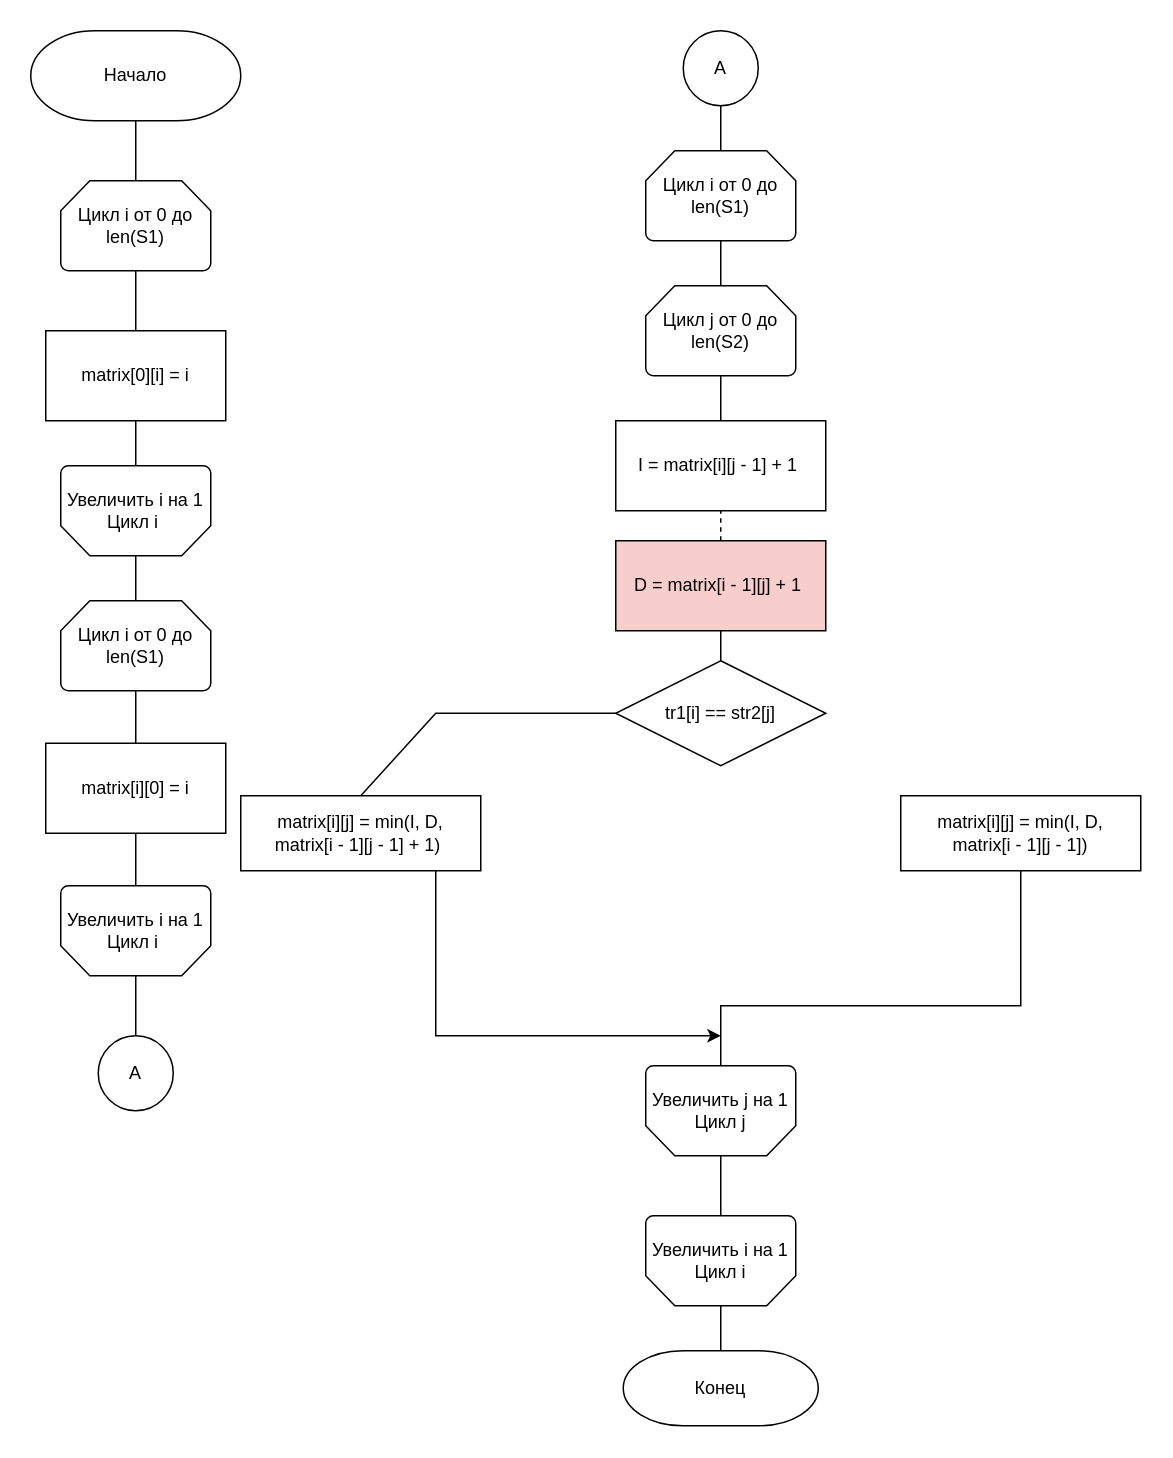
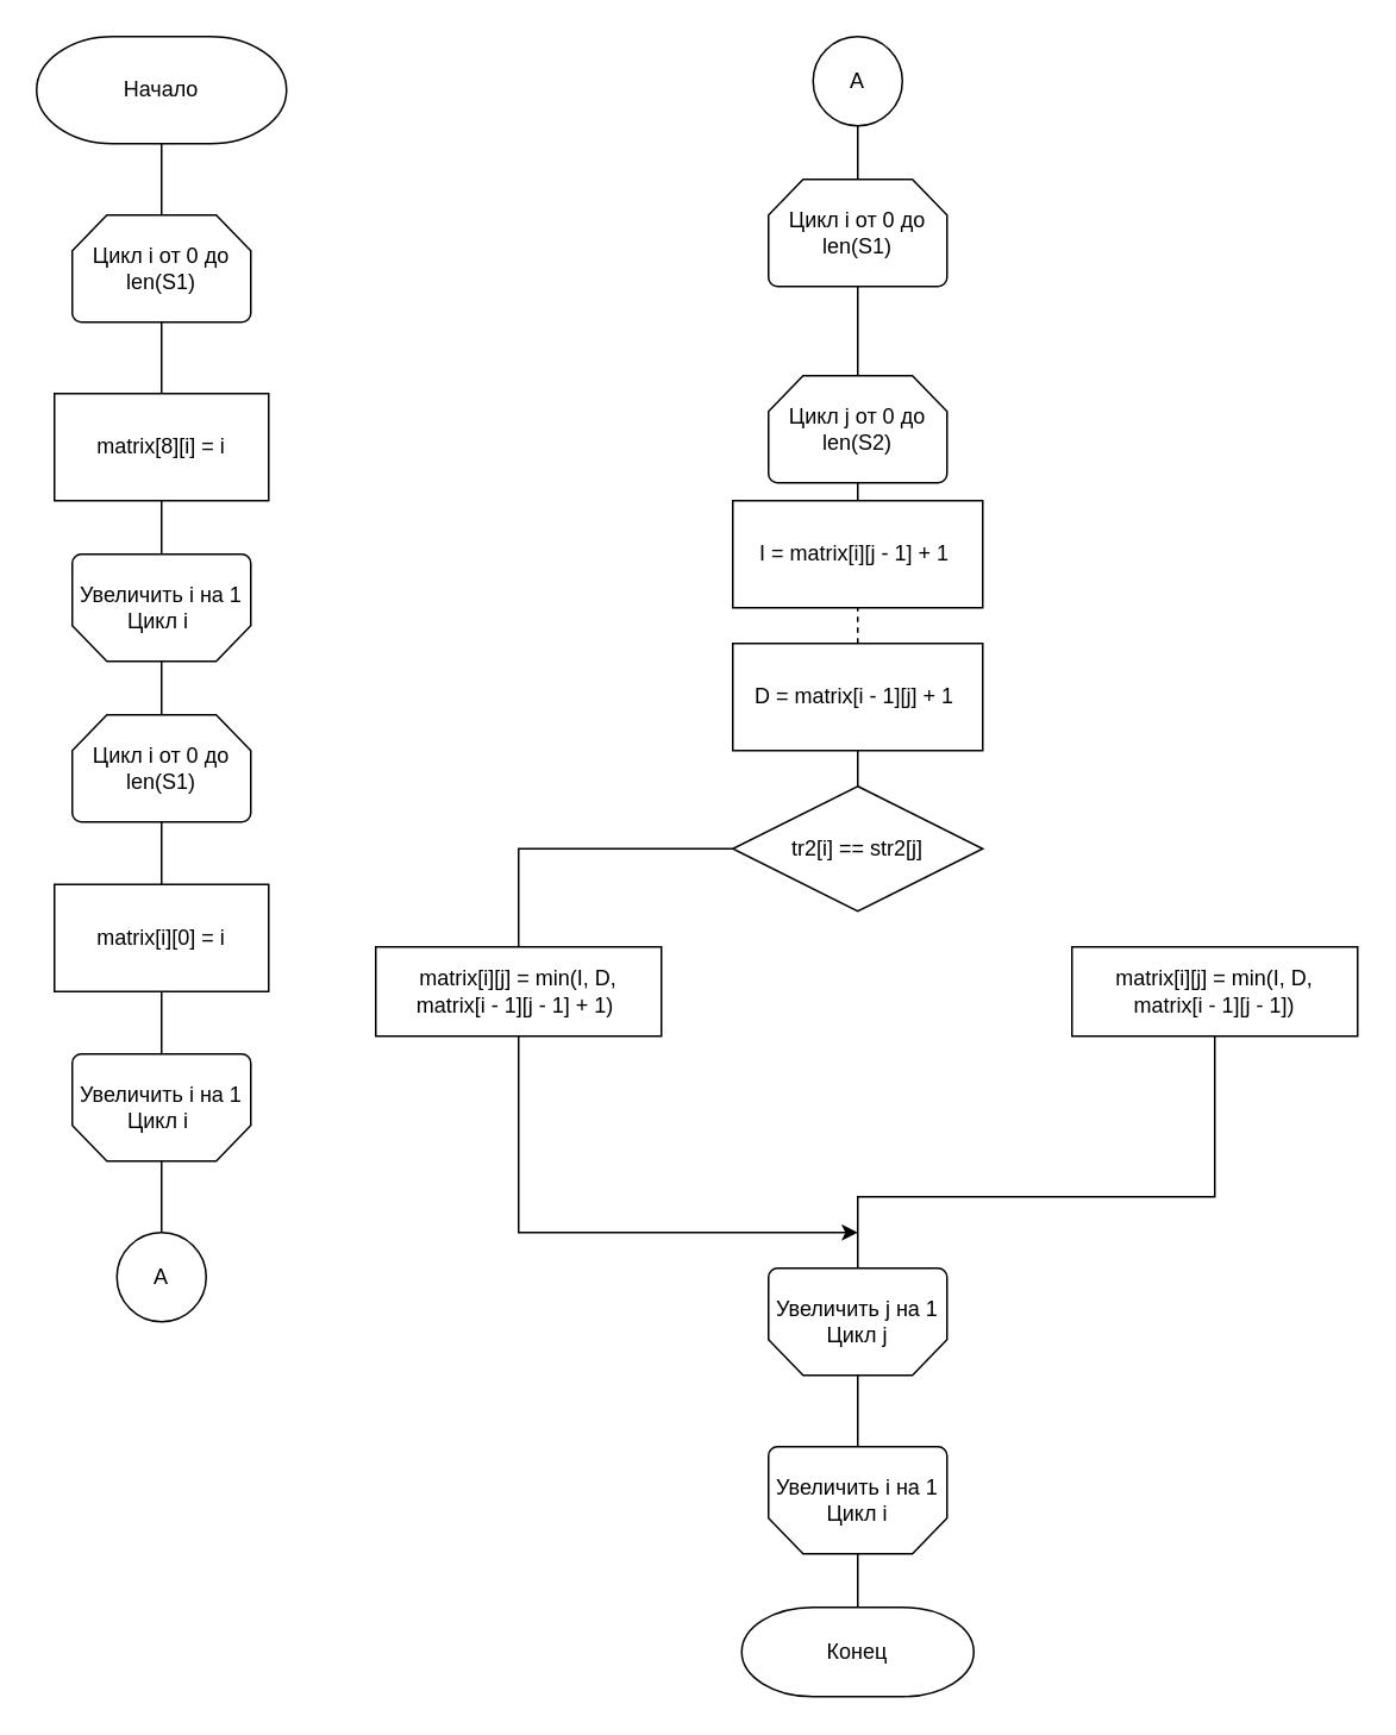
- <mxCell id="19" value="Цикл j от 0 до len(S2)" style="strokeWidth=1;html=1;shape=mxgraph.flowchart.loop_limit;whiteSpace=wrap;" parent="1" vertex="1"><mxGeometry x="430" y="190" width="100" height="60" as="geometry" /></mxCell>
+ <mxCell id="19" value="Цикл j от 0 до len(S2)" style="strokeWidth=1;html=1;shape=mxgraph.flowchart.loop_limit;whiteSpace=wrap;" parent="1" vertex="1"><mxGeometry x="430" y="210" width="100" height="60" as="geometry" /></mxCell>
- <mxCell id="5" value="matrix[0][i] = i" style="whiteSpace=wrap;html=1;" parent="1" vertex="1"><mxGeometry x="30" y="220" width="120" height="60" as="geometry" /></mxCell>
+ <mxCell id="5" value="matrix[8][i] = i" style="whiteSpace=wrap;html=1;" parent="1" vertex="1"><mxGeometry x="30" y="220" width="120" height="60" as="geometry" /></mxCell>
- <mxCell id="21" value="D = matrix[i - 1][j] + 1&amp;nbsp;" style="whiteSpace=wrap;html=1;fillColor=#f8cecc;" parent="1" vertex="1"><mxGeometry x="410" y="360" width="140" height="60" as="geometry" /></mxCell>
+ <mxCell id="21" value="D = matrix[i - 1][j] + 1&amp;nbsp;" style="whiteSpace=wrap;html=1;" parent="1" vertex="1"><mxGeometry x="410" y="360" width="140" height="60" as="geometry" /></mxCell>
- <mxCell id="22" value="tr1[i] == str2[j]" style="rhombus;whiteSpace=wrap;html=1;" parent="1" vertex="1"><mxGeometry x="410" y="440" width="140" height="70" as="geometry" /></mxCell>
+ <mxCell id="22" value="tr2[i] == str2[j]" style="rhombus;whiteSpace=wrap;html=1;" parent="1" vertex="1"><mxGeometry x="410" y="440" width="140" height="70" as="geometry" /></mxCell>
- <mxCell id="25" value="matrix[i][j] = min(I, D,&lt;br/&gt;matrix[i - 1][j - 1] + 1)&amp;nbsp;" style="whiteSpace=wrap;html=1;" parent="1" vertex="1"><mxGeometry x="160" y="530" width="160" height="50" as="geometry" /></mxCell>
+ <mxCell id="25" value="matrix[i][j] = min(I, D,&lt;br/&gt;matrix[i - 1][j - 1] + 1)&amp;nbsp;" style="whiteSpace=wrap;html=1;" parent="1" vertex="1"><mxGeometry x="210" y="530" width="160" height="50" as="geometry" /></mxCell>
